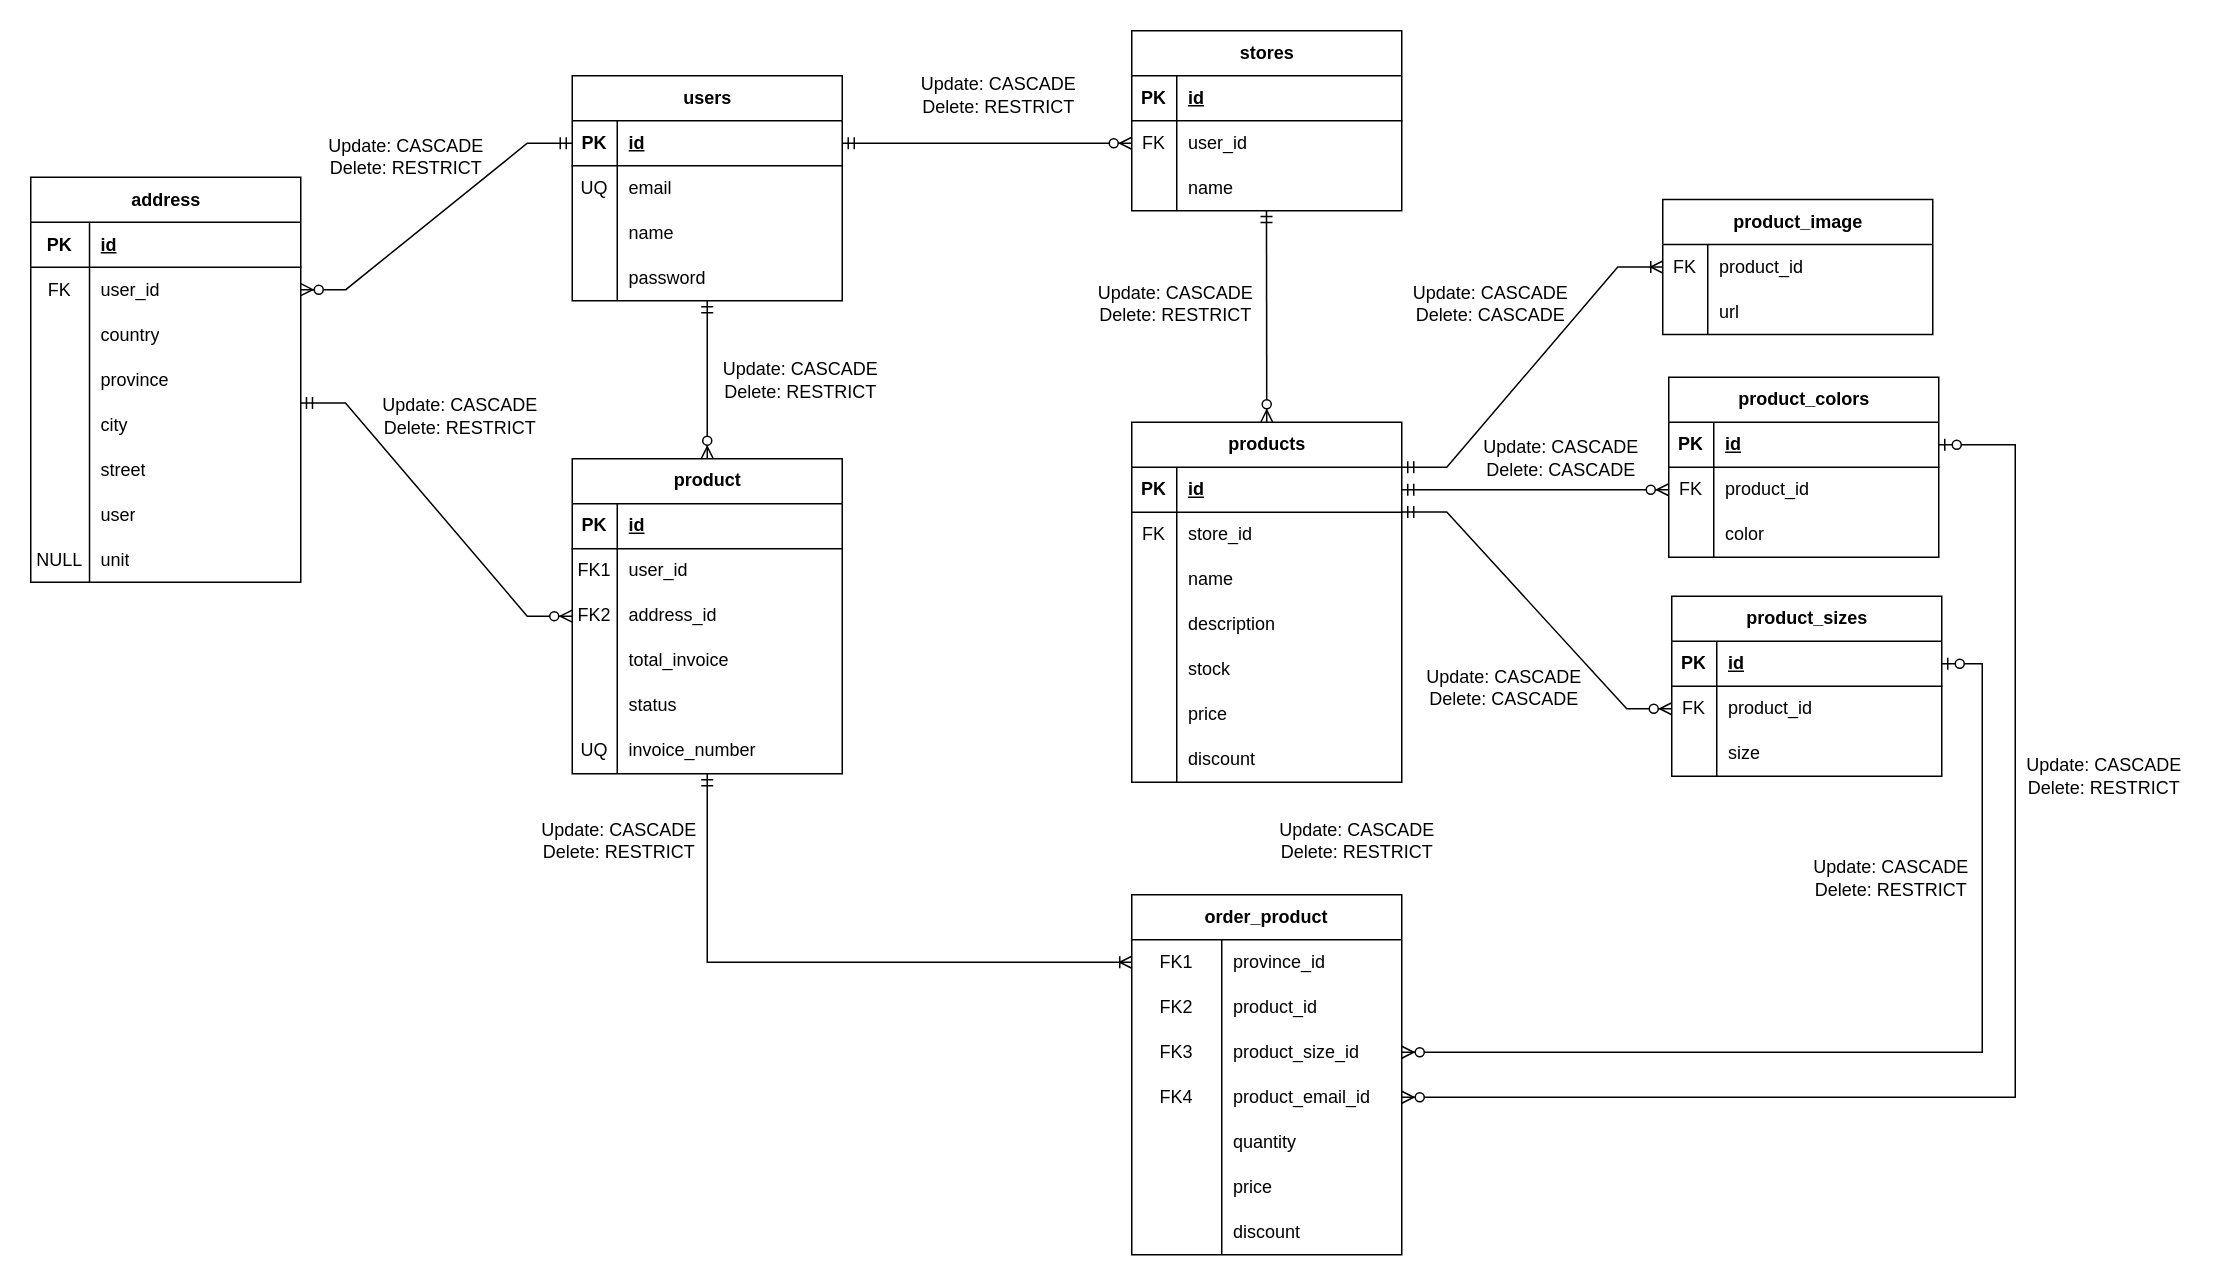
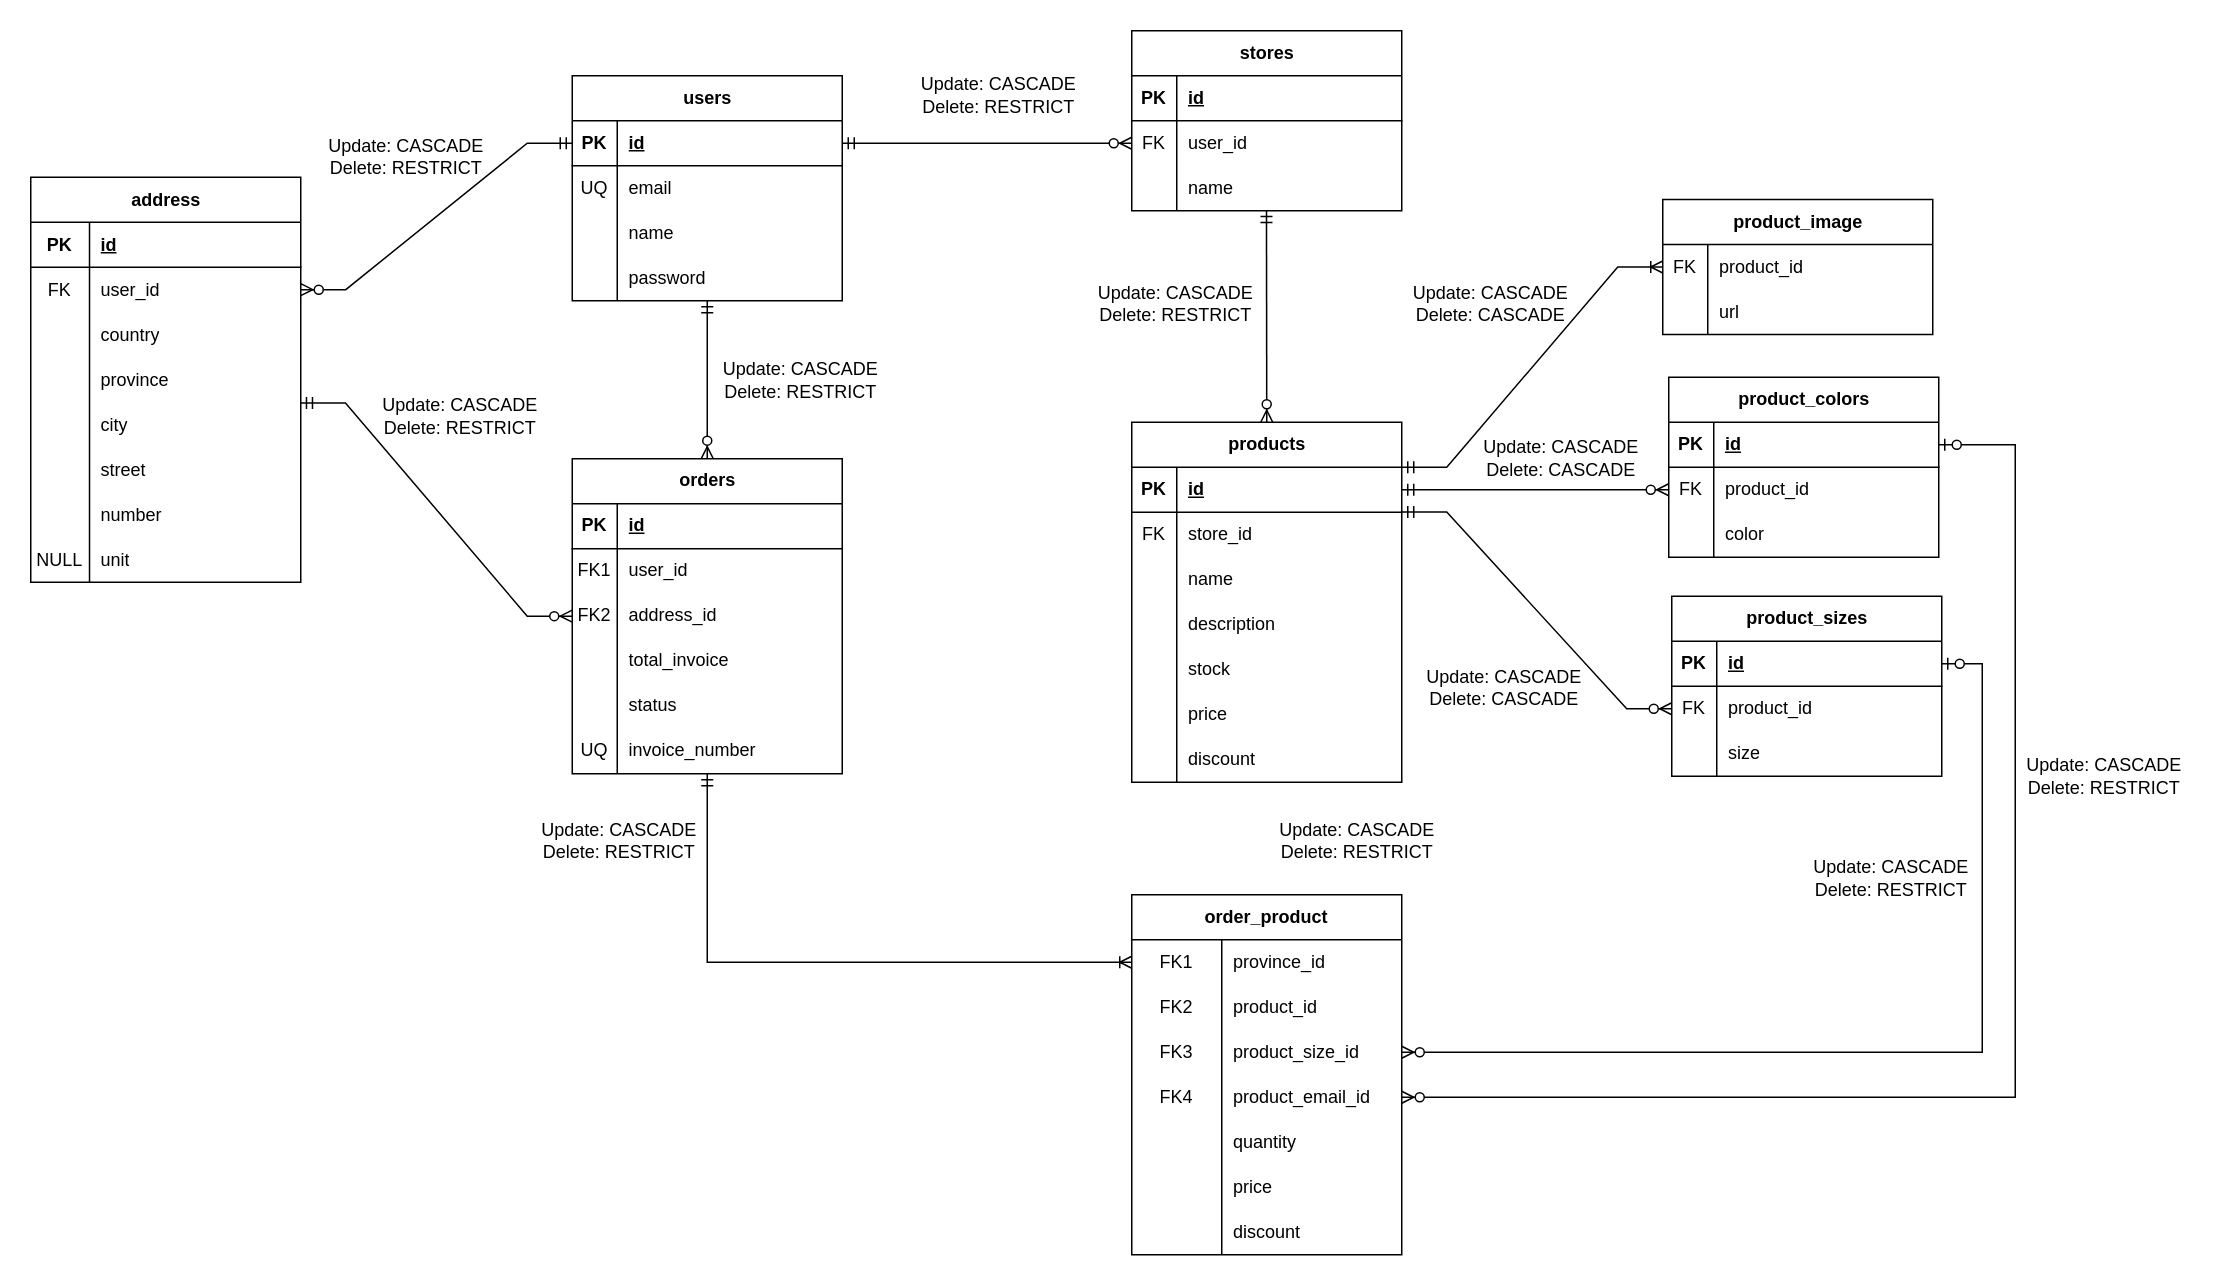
- <mxCell id="59" value="product" style="shape=table;startSize=30;container=1;collapsible=1;childLayout=tableLayout;fixedRows=1;rowLines=0;fontStyle=1;align=center;resizeLast=1;html=1;" parent="1" vertex="1"><mxGeometry x="381" y="305.25" width="180" height="210" as="geometry" /></mxCell>
+ <mxCell id="59" value="orders" style="shape=table;startSize=30;container=1;collapsible=1;childLayout=tableLayout;fixedRows=1;rowLines=0;fontStyle=1;align=center;resizeLast=1;html=1;" parent="1" vertex="1"><mxGeometry x="381" y="305.25" width="180" height="210" as="geometry" /></mxCell>
- <mxCell id="123" value="user" style="shape=partialRectangle;connectable=0;fillColor=none;top=0;left=0;bottom=0;right=0;align=left;spacingLeft=6;overflow=hidden;whiteSpace=wrap;html=1;" vertex="1" parent="121"><mxGeometry x="39.178" width="140.822" height="30" as="geometry"><mxRectangle width="140.822" height="30" as="alternateBounds" /></mxGeometry></mxCell>
+ <mxCell id="123" value="number" style="shape=partialRectangle;connectable=0;fillColor=none;top=0;left=0;bottom=0;right=0;align=left;spacingLeft=6;overflow=hidden;whiteSpace=wrap;html=1;" vertex="1" parent="121"><mxGeometry x="39.178" width="140.822" height="30" as="geometry"><mxRectangle width="140.822" height="30" as="alternateBounds" /></mxGeometry></mxCell>
